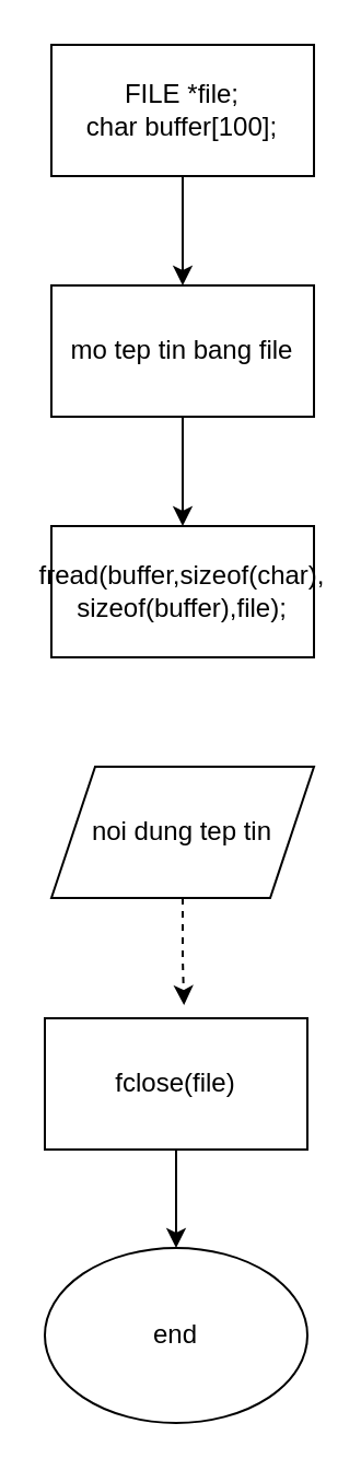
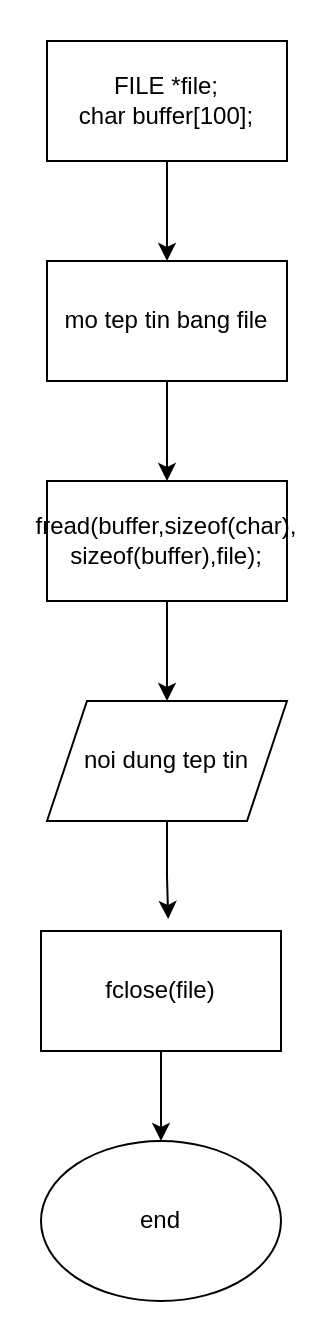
+ <mxCell id="6" style="edgeStyle=orthogonalEdgeStyle;rounded=0;orthogonalLoop=1;jettySize=auto;html=1;exitX=0.5;exitY=1;exitDx=0;exitDy=0;entryX=0.5;entryY=0;entryDx=0;entryDy=0;" parent="1" source="7" target="8" edge="1"><mxGeometry relative="1" as="geometry" /></mxCell>
- <mxCell id="11" style="edgeStyle=orthogonalEdgeStyle;rounded=0;orthogonalLoop=1;jettySize=auto;html=1;exitX=0.5;exitY=1;exitDx=0;exitDy=0;entryX=0.53;entryY=-0.1;entryDx=0;entryDy=0;entryPerimeter=0;dashed=1;" parent="1" source="8" target="10" edge="1"><mxGeometry relative="1" as="geometry" /></mxCell>
+ <mxCell id="11" style="edgeStyle=orthogonalEdgeStyle;rounded=0;orthogonalLoop=1;jettySize=auto;html=1;exitX=0.5;exitY=1;exitDx=0;exitDy=0;entryX=0.53;entryY=-0.1;entryDx=0;entryDy=0;entryPerimeter=0;" parent="1" source="8" target="10" edge="1"><mxGeometry relative="1" as="geometry" /></mxCell>
